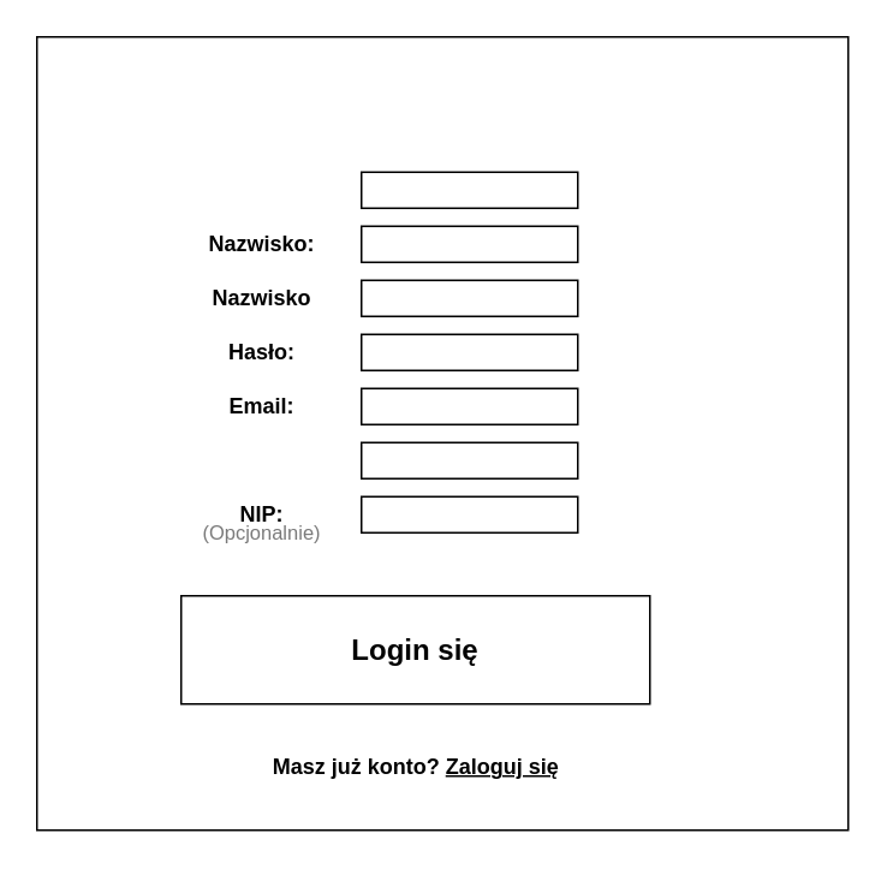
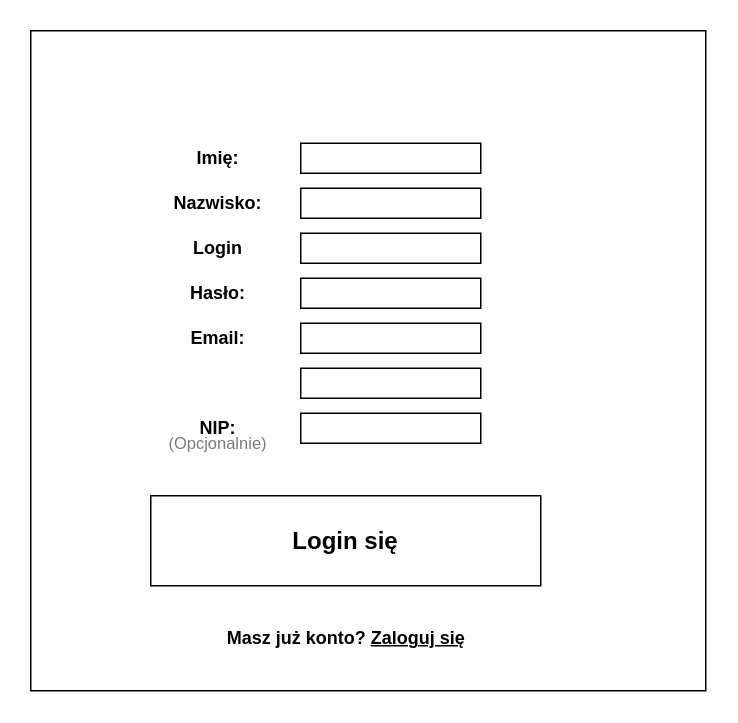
+ <mxCell id="11" value="&lt;b&gt;Imię:&lt;/b&gt;" style="text;html=1;align=center;verticalAlign=middle;whiteSpace=wrap;rounded=0;" parent="1" vertex="1"><mxGeometry x="100" y="90" width="90" height="30" as="geometry" /></mxCell>
- <mxCell id="3" value="&lt;b&gt;Nazwisko&lt;/b&gt;" style="text;html=1;align=center;verticalAlign=middle;whiteSpace=wrap;rounded=0;" parent="1" vertex="1"><mxGeometry x="100" y="150" width="90" height="30" as="geometry" /></mxCell>
+ <mxCell id="3" value="&lt;b&gt;Login&lt;/b&gt;" style="text;html=1;align=center;verticalAlign=middle;whiteSpace=wrap;rounded=0;" parent="1" vertex="1"><mxGeometry x="100" y="150" width="90" height="30" as="geometry" /></mxCell>
